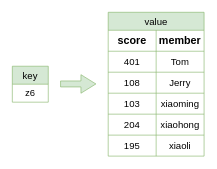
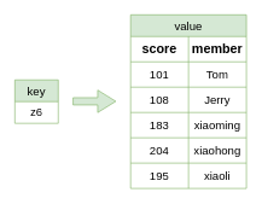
- <mxCell id="7" value="401" style="shape=partialRectangle;html=1;whiteSpace=wrap;connectable=0;strokeColor=inherit;overflow=hidden;fillColor=none;top=0;left=0;bottom=0;right=0;pointerEvents=1;fontSize=16;" vertex="1" parent="6"><mxGeometry width="80" height="35" as="geometry"><mxRectangle width="80" height="35" as="alternateBounds" /></mxGeometry></mxCell>
+ <mxCell id="7" value="101" style="shape=partialRectangle;html=1;whiteSpace=wrap;connectable=0;strokeColor=inherit;overflow=hidden;fillColor=none;top=0;left=0;bottom=0;right=0;pointerEvents=1;fontSize=16;" vertex="1" parent="6"><mxGeometry width="80" height="35" as="geometry"><mxRectangle width="80" height="35" as="alternateBounds" /></mxGeometry></mxCell>
- <mxCell id="13" value="103" style="shape=partialRectangle;html=1;whiteSpace=wrap;connectable=0;strokeColor=inherit;overflow=hidden;fillColor=none;top=0;left=0;bottom=0;right=0;pointerEvents=1;fontSize=16;" vertex="1" parent="12"><mxGeometry width="80" height="35" as="geometry"><mxRectangle width="80" height="35" as="alternateBounds" /></mxGeometry></mxCell>
+ <mxCell id="13" value="183" style="shape=partialRectangle;html=1;whiteSpace=wrap;connectable=0;strokeColor=inherit;overflow=hidden;fillColor=none;top=0;left=0;bottom=0;right=0;pointerEvents=1;fontSize=16;" vertex="1" parent="12"><mxGeometry width="80" height="35" as="geometry"><mxRectangle width="80" height="35" as="alternateBounds" /></mxGeometry></mxCell>
